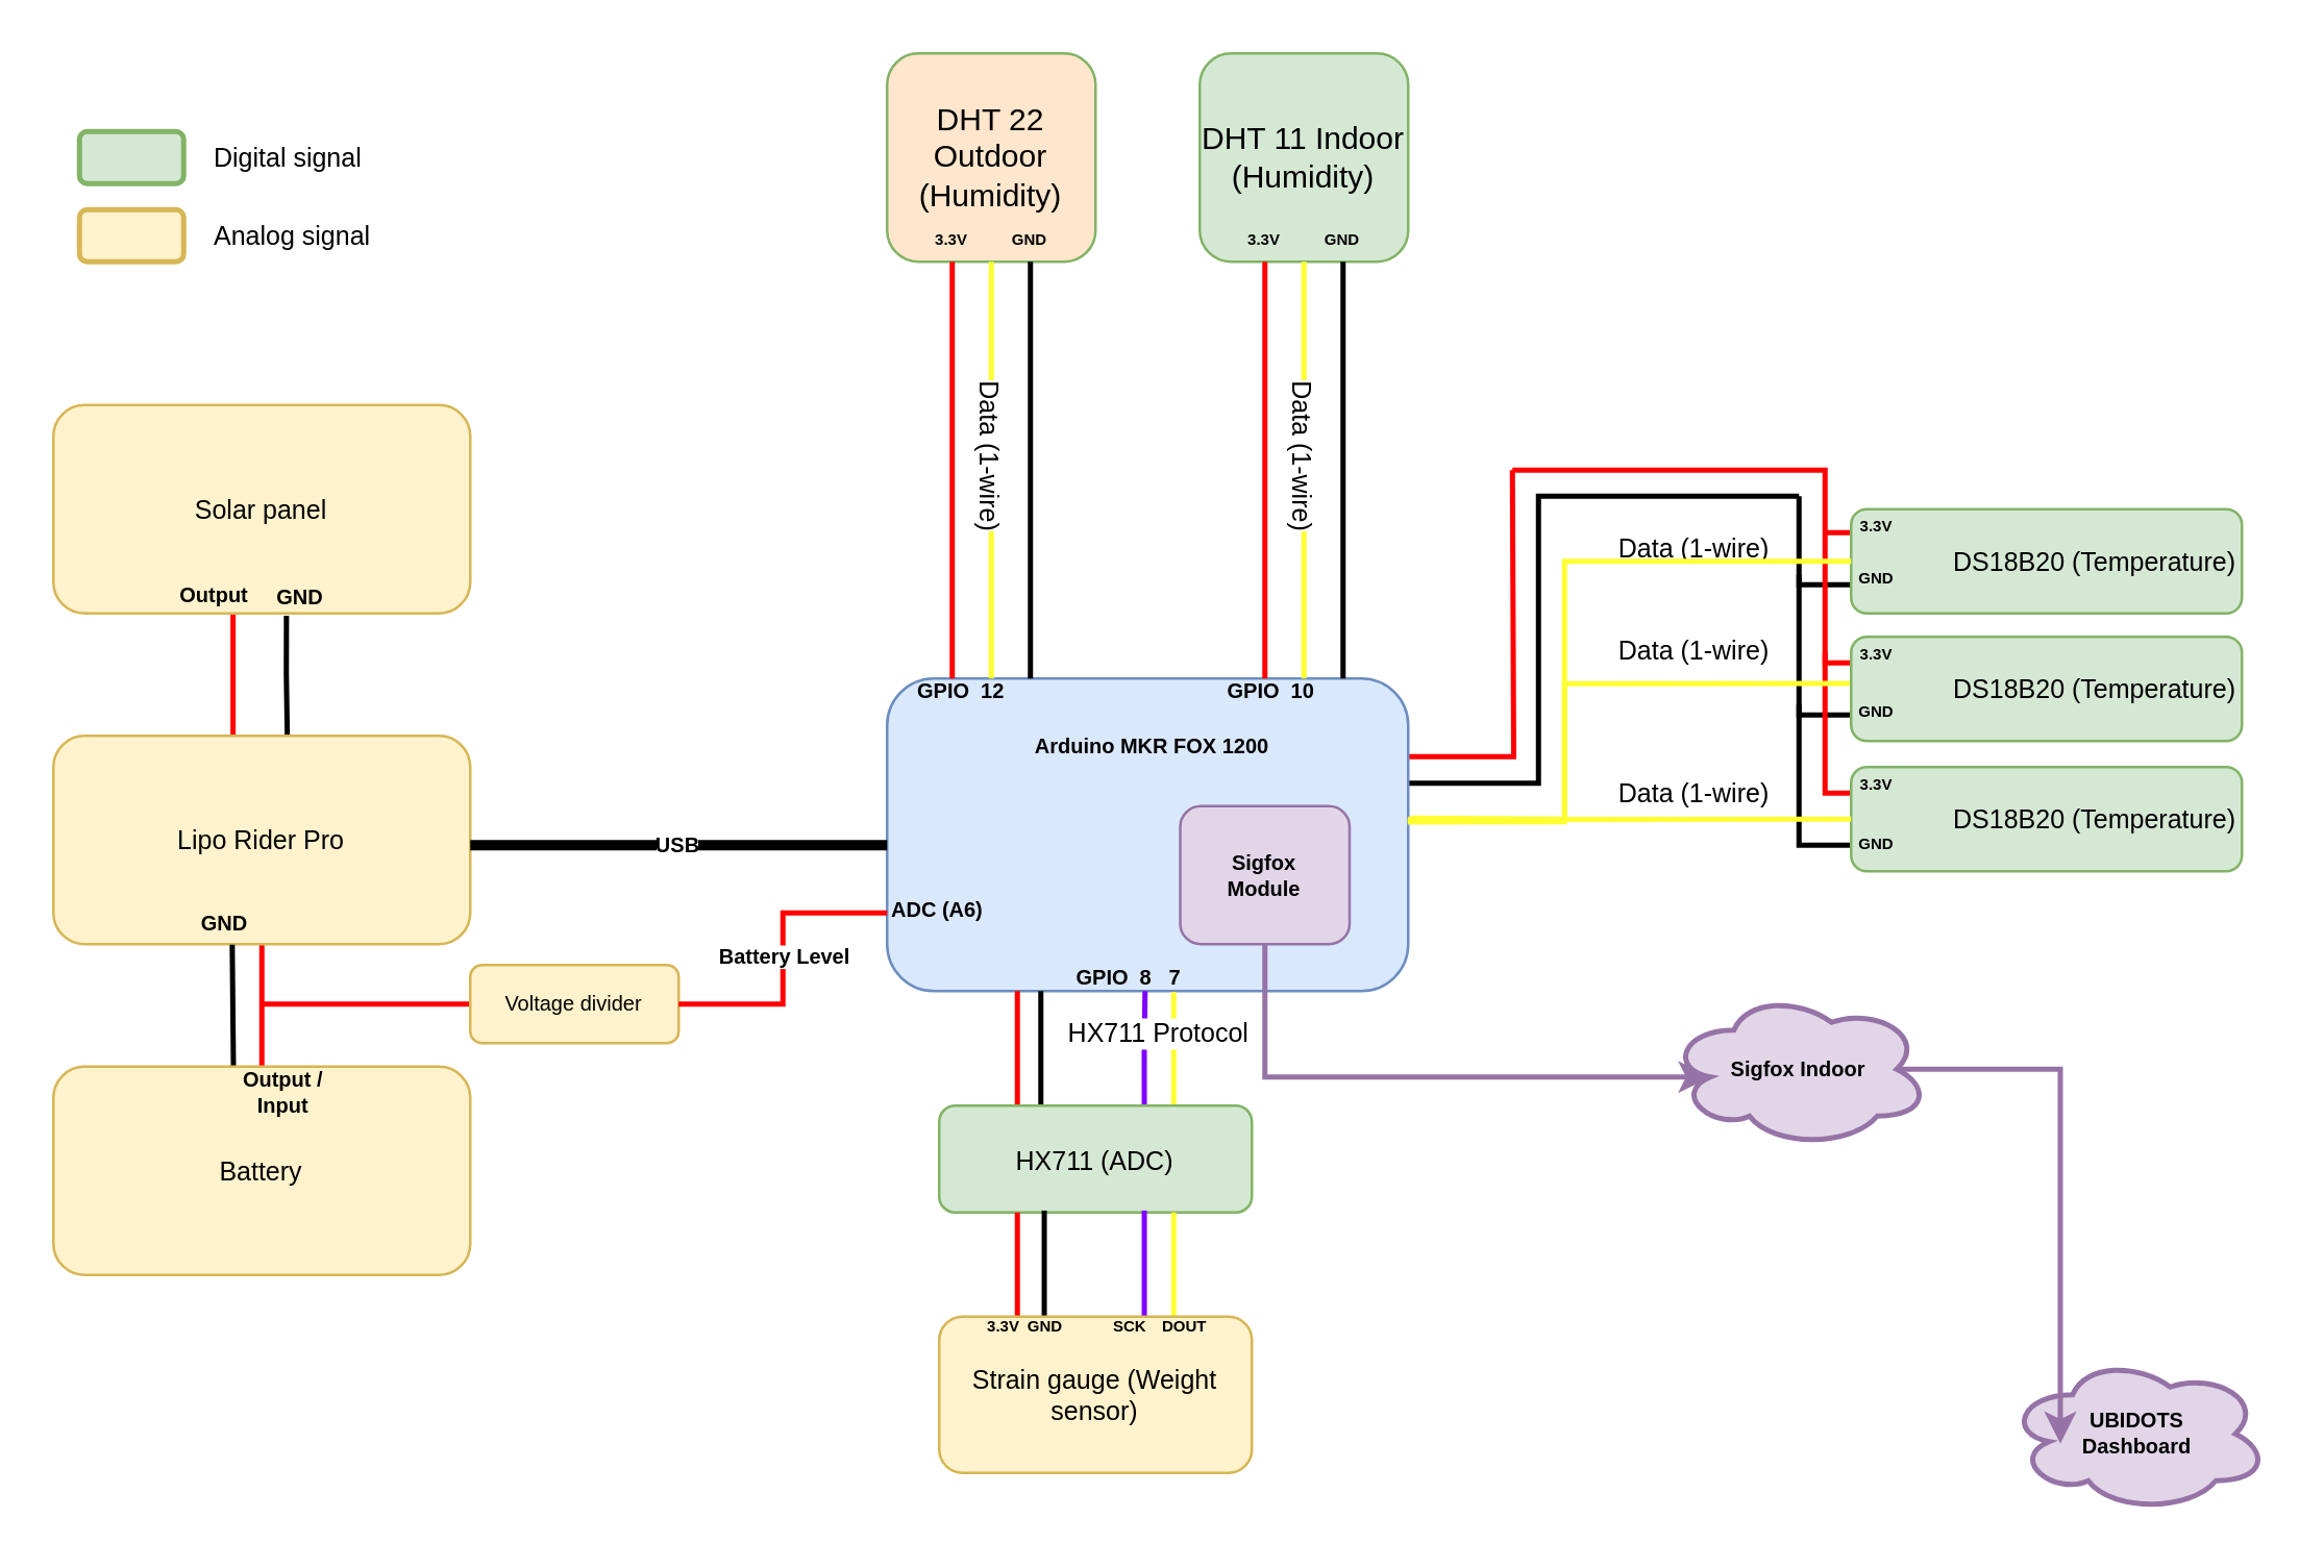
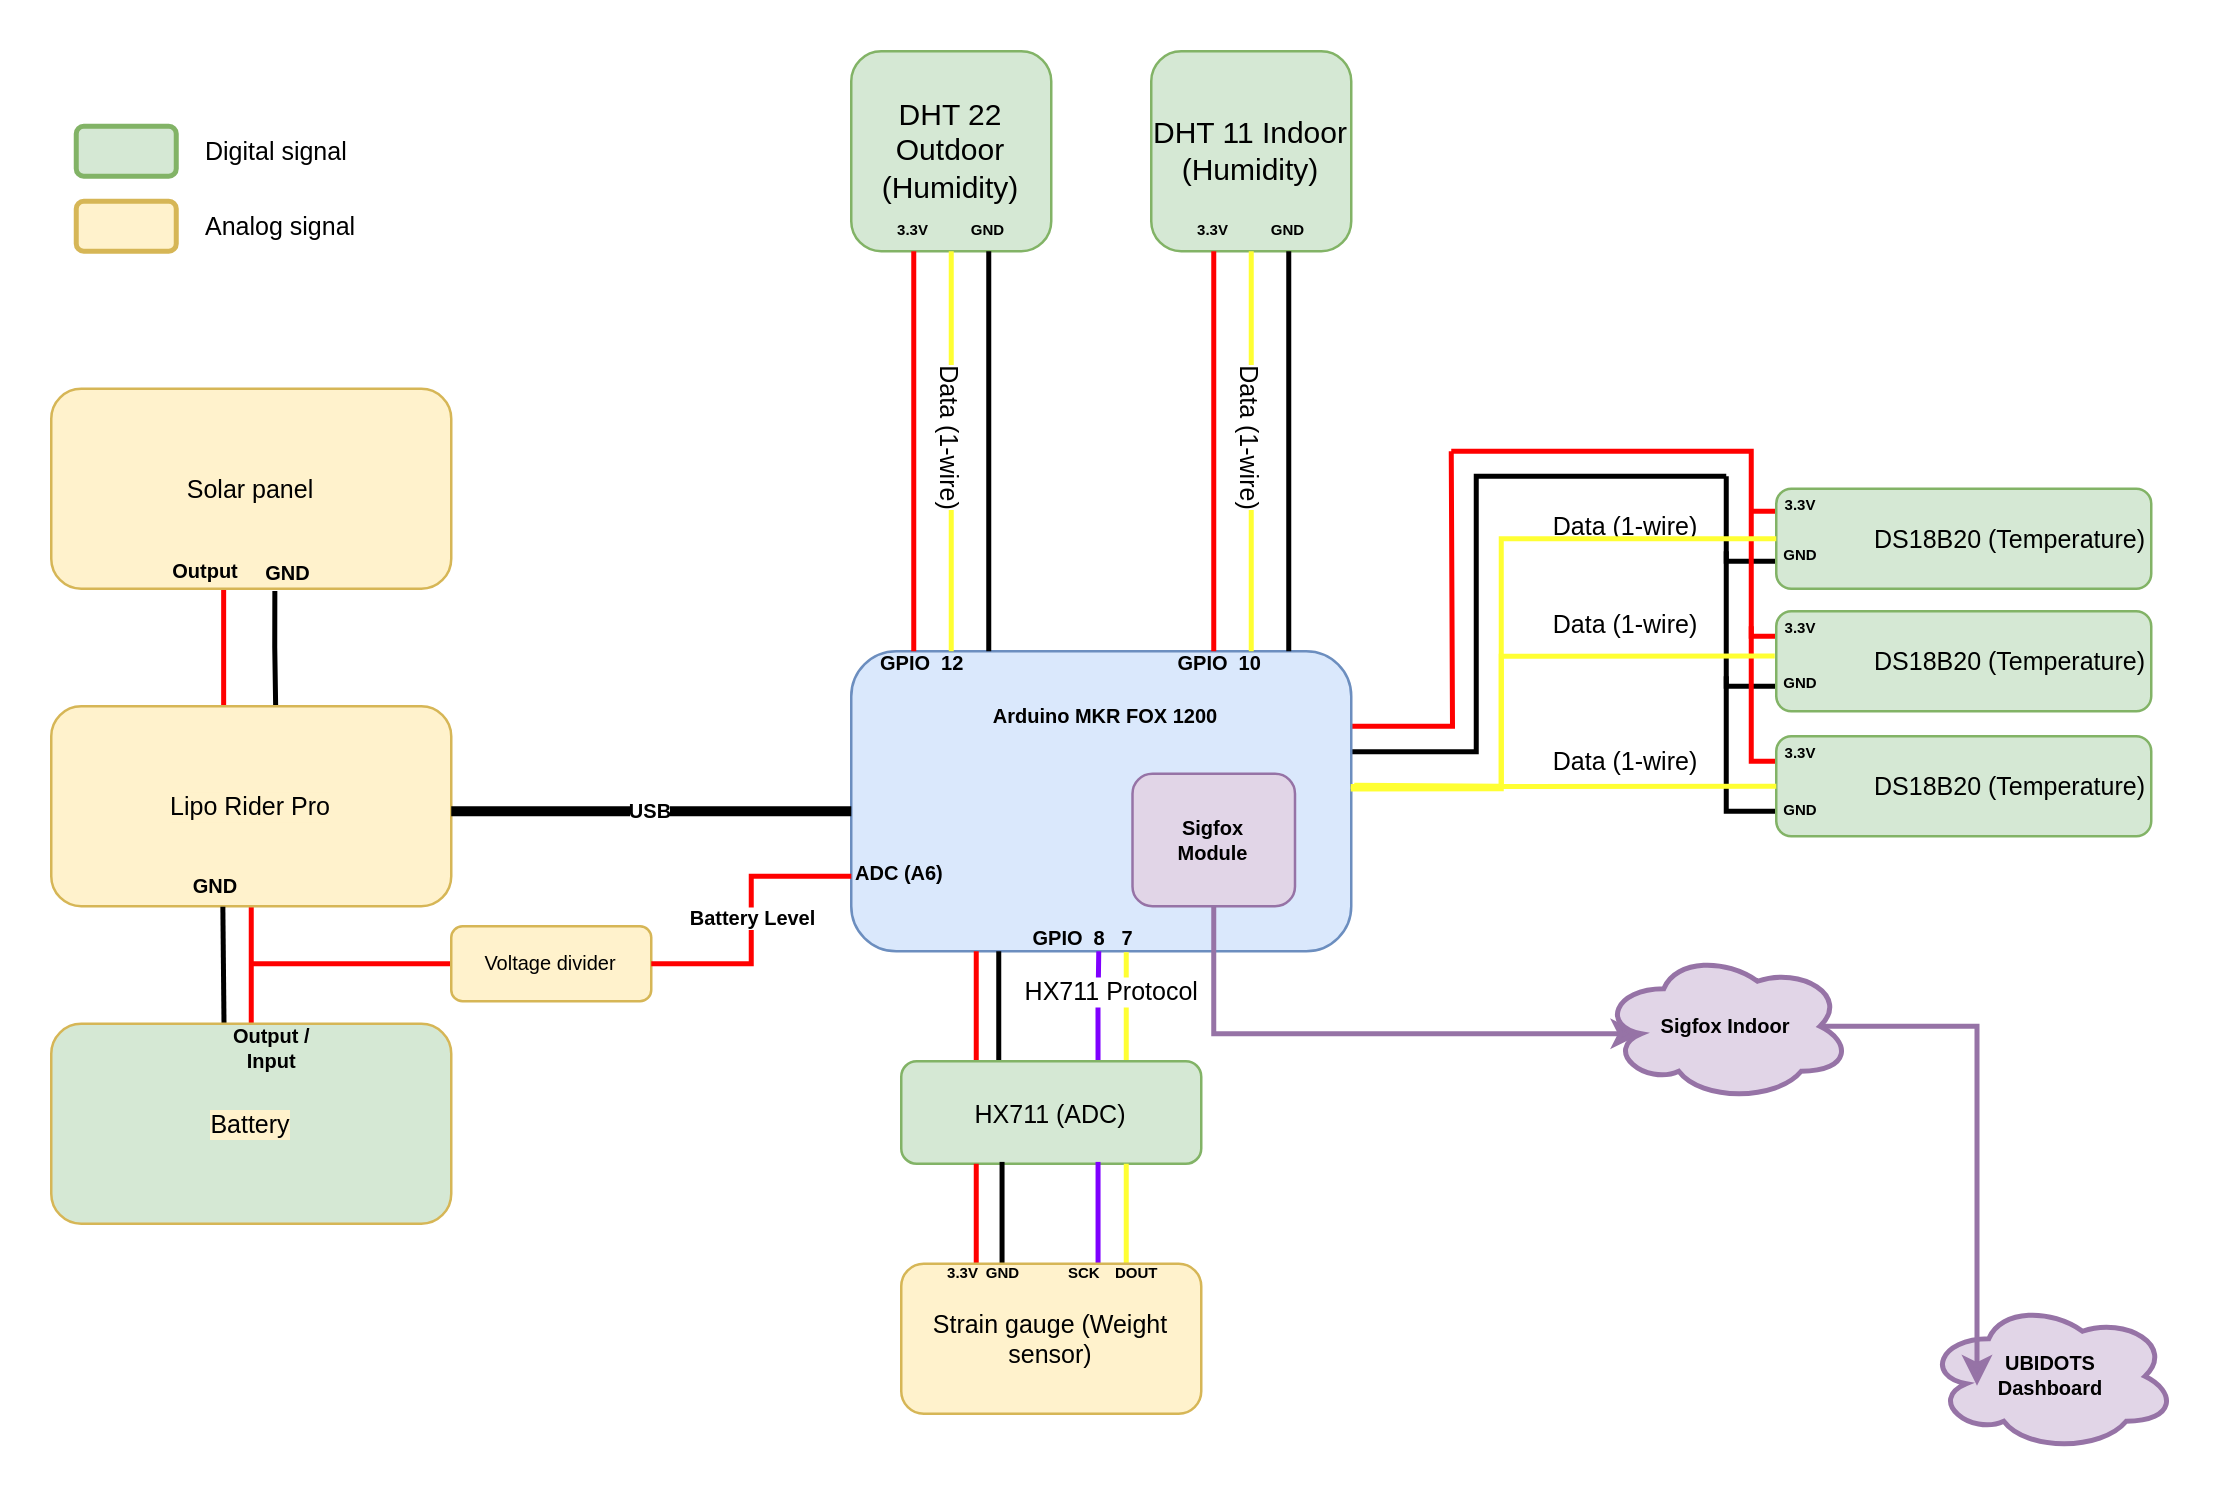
- <mxCell id="5" value="DHT 22 Outdoor&lt;br&gt;(Humidity)" style="rounded=1;whiteSpace=wrap;html=1;fillColor=#ffe6cc;strokeColor=#82b366;" parent="1" vertex="1"><mxGeometry x="340" y="20" width="80" height="80" as="geometry" /></mxCell>
+ <mxCell id="5" value="DHT 22 Outdoor&lt;br&gt;(Humidity)" style="rounded=1;whiteSpace=wrap;html=1;fillColor=#d5e8d4;strokeColor=#82b366;" parent="1" vertex="1"><mxGeometry x="340" y="20" width="80" height="80" as="geometry" /></mxCell>
- <mxCell id="59" value="Battery" style="rounded=1;whiteSpace=wrap;html=1;labelBackgroundColor=#FFF2CC;fontSize=10;strokeColor=#d6b656;fillColor=#fff2cc;align=center;" parent="1" vertex="1"><mxGeometry x="20" y="409" width="160" height="80" as="geometry" /></mxCell>
+ <mxCell id="59" value="Battery" style="rounded=1;whiteSpace=wrap;html=1;labelBackgroundColor=#FFF2CC;fontSize=10;strokeColor=#d6b656;fillColor=#d5e8d4;align=center;" parent="1" vertex="1"><mxGeometry x="20" y="409" width="160" height="80" as="geometry" /></mxCell>
